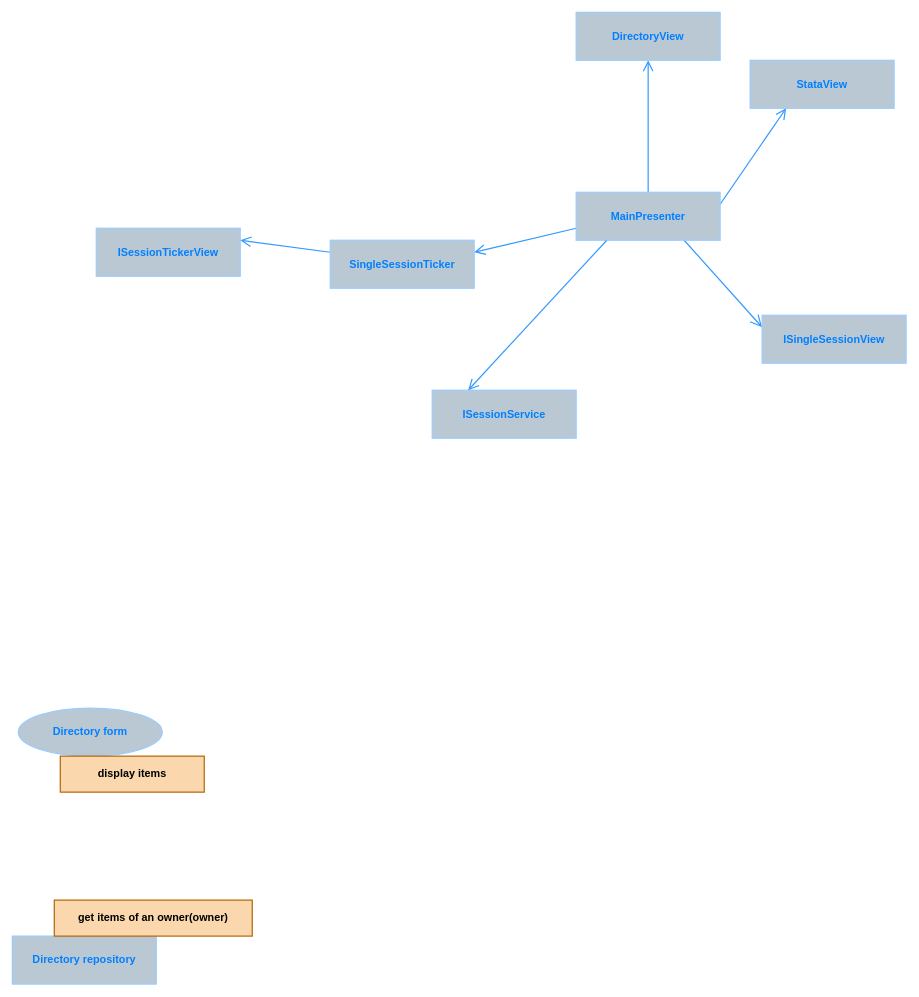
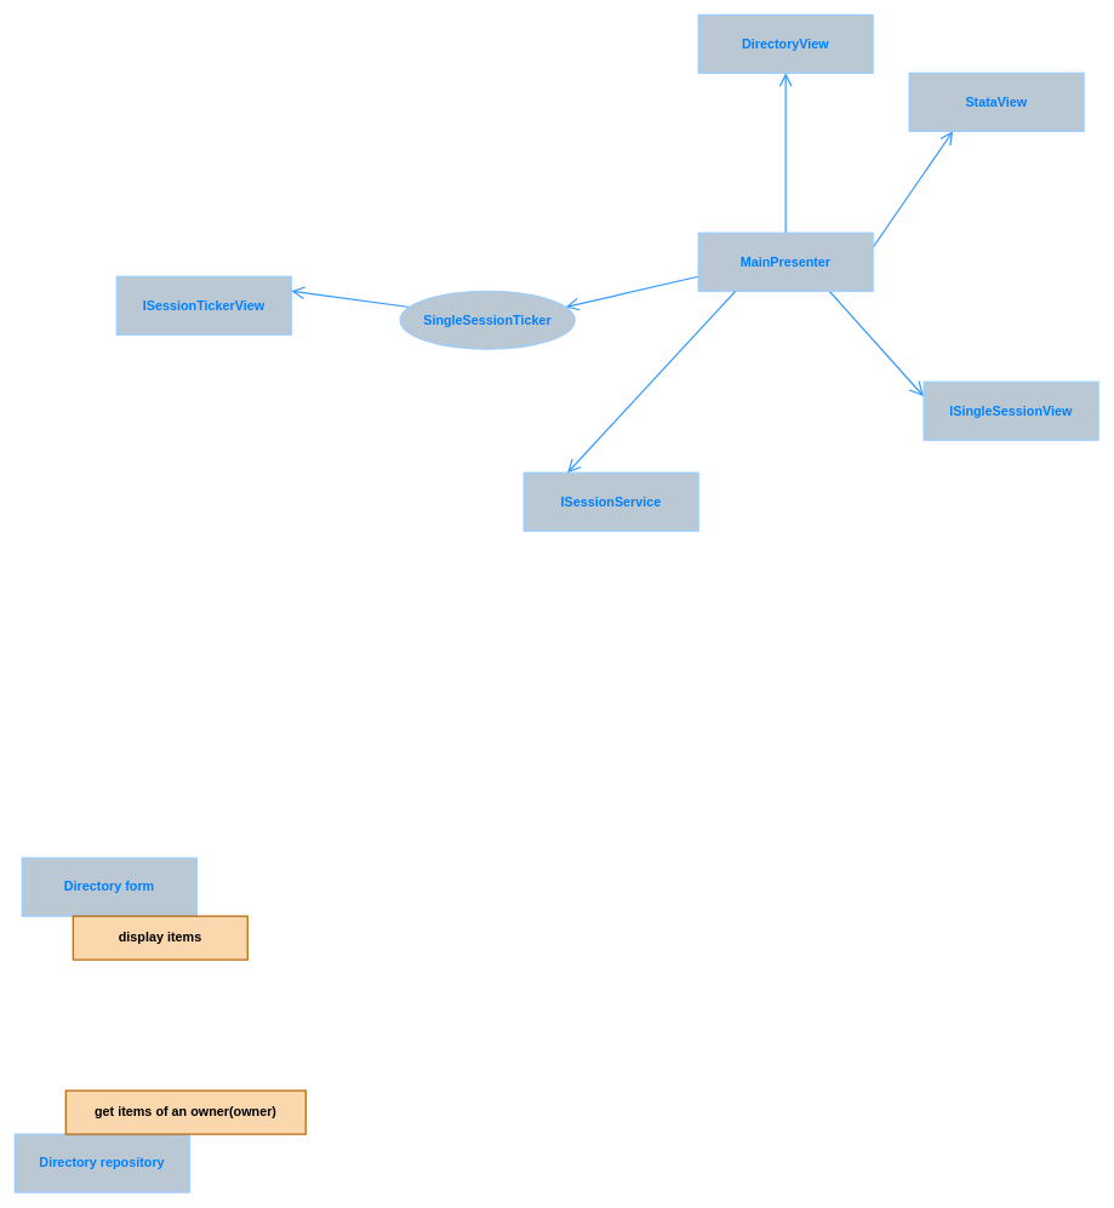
- <mxCell id="10" value="SingleSessionTicker" style="rounded=0;whiteSpace=wrap;html=1;hachureGap=4;pointerEvents=0;strokeWidth=2;fillColor=#bac8d3;strokeColor=#99CCFF;fontColor=#007FFF;fontStyle=1;fontSize=18;" parent="1" vertex="1"><mxGeometry x="550" y="400" width="240" height="80" as="geometry" /></mxCell>
+ <mxCell id="10" value="SingleSessionTicker" style="ellipse;whiteSpace=wrap;html=1;hachureGap=4;pointerEvents=0;strokeWidth=2;fillColor=#bac8d3;strokeColor=#99CCFF;fontColor=#007FFF;fontStyle=1;fontSize=18;" parent="1" vertex="1"><mxGeometry x="550" y="400" width="240" height="80" as="geometry" /></mxCell>
- <mxCell id="12" value="Directory form" style="ellipse;whiteSpace=wrap;html=1;hachureGap=4;pointerEvents=0;strokeWidth=2;fillColor=#bac8d3;strokeColor=#99CCFF;fontColor=#007FFF;fontStyle=1;fontSize=18;" parent="1" vertex="1"><mxGeometry x="30" y="1180" width="240" height="80" as="geometry" /></mxCell>
+ <mxCell id="12" value="Directory form" style="rounded=0;whiteSpace=wrap;html=1;hachureGap=4;pointerEvents=0;strokeWidth=2;fillColor=#bac8d3;strokeColor=#99CCFF;fontColor=#007FFF;fontStyle=1;fontSize=18;" parent="1" vertex="1"><mxGeometry x="30" y="1180" width="240" height="80" as="geometry" /></mxCell>
